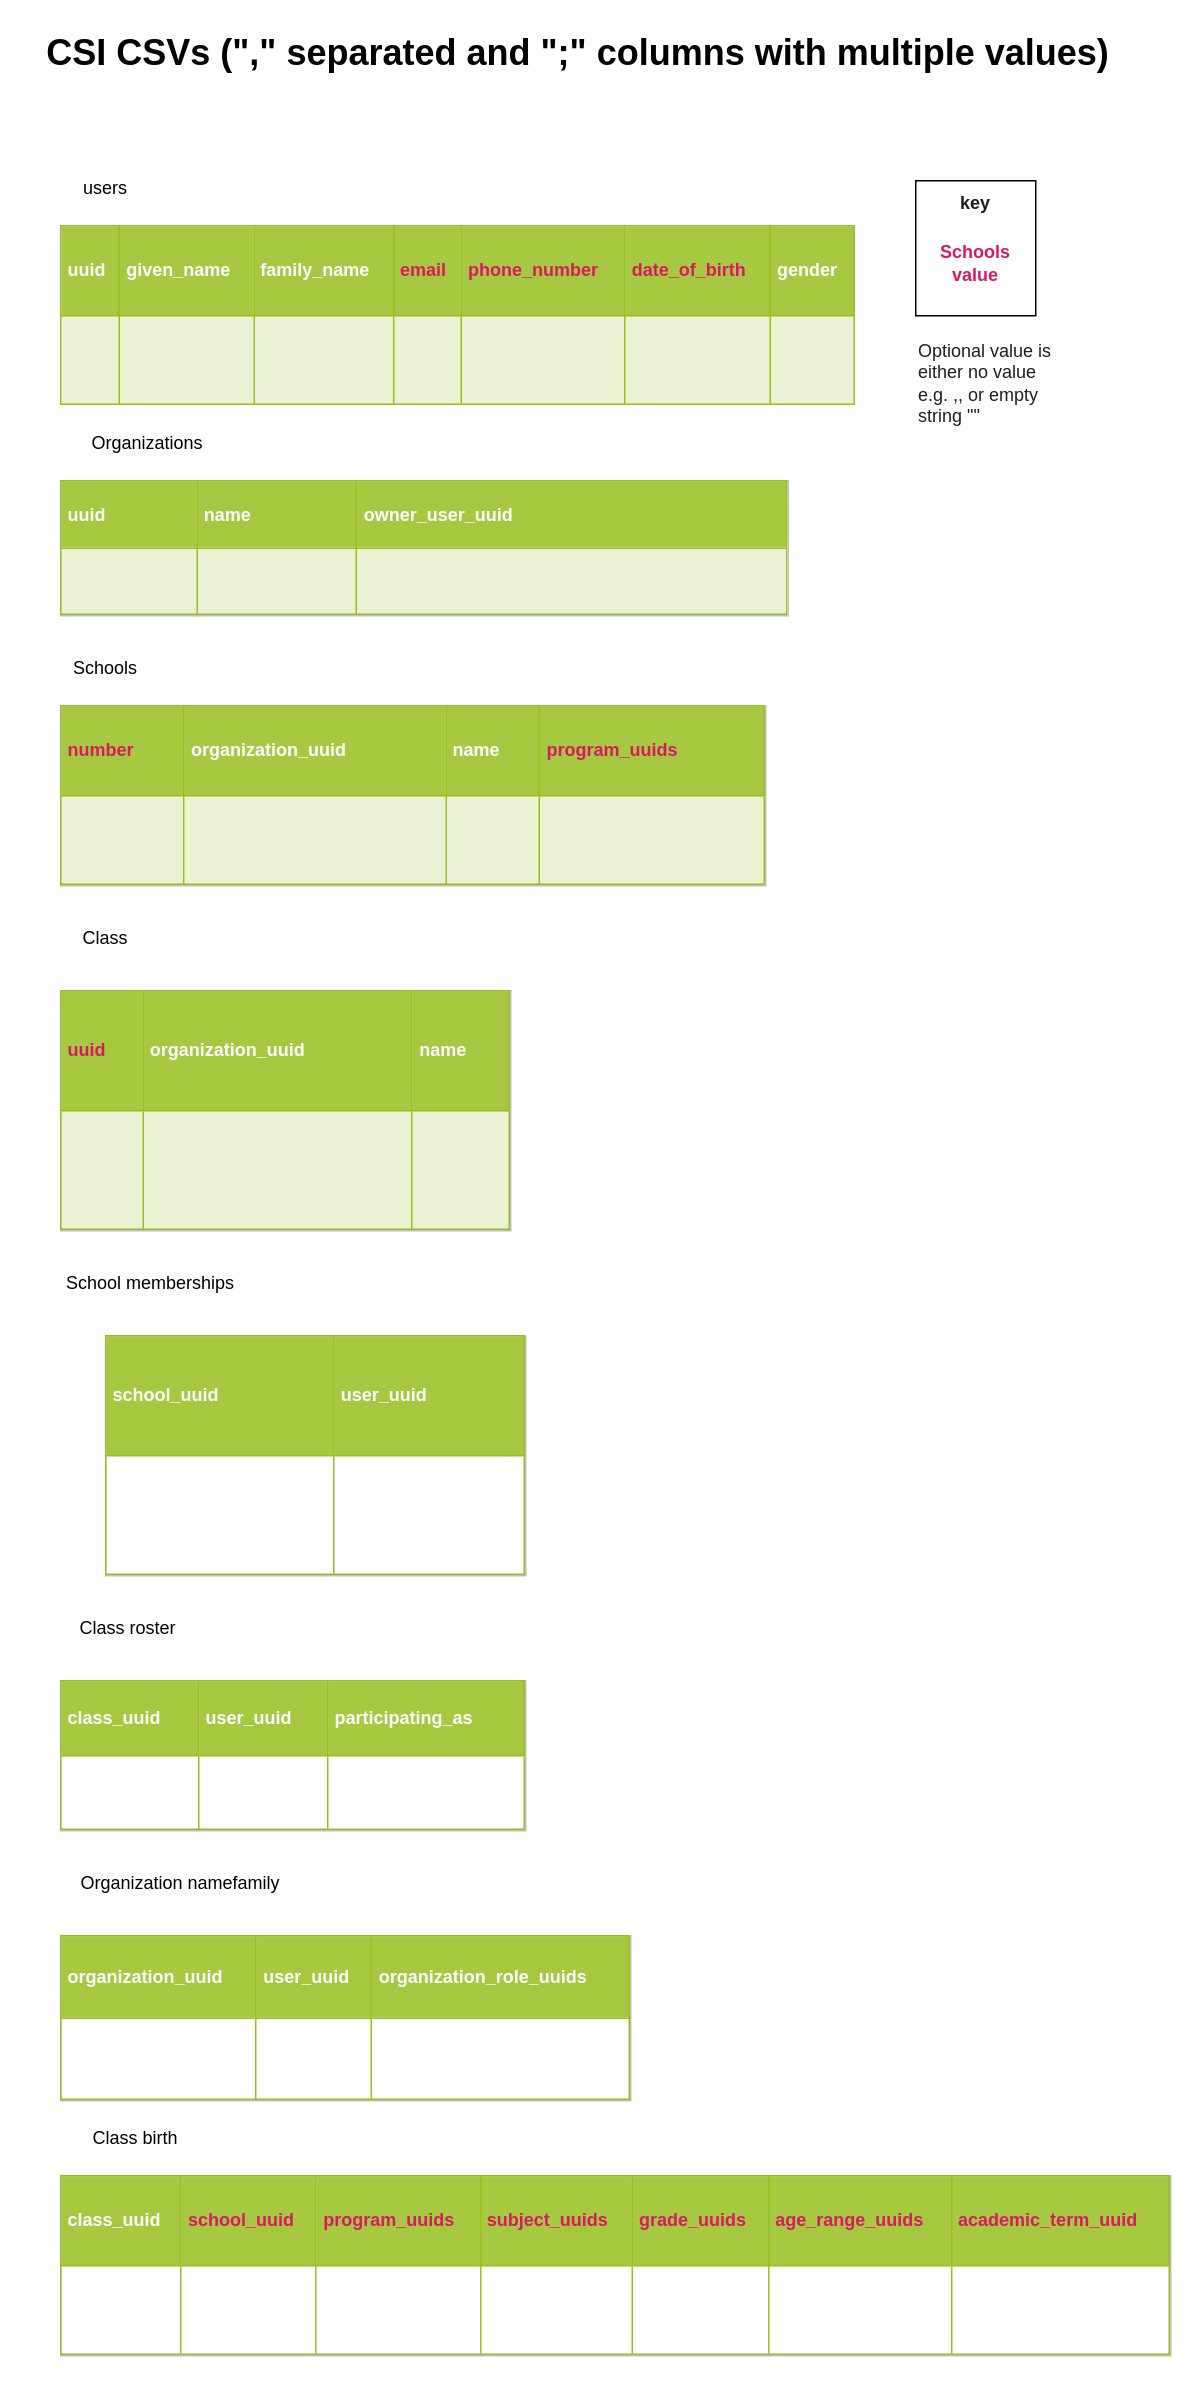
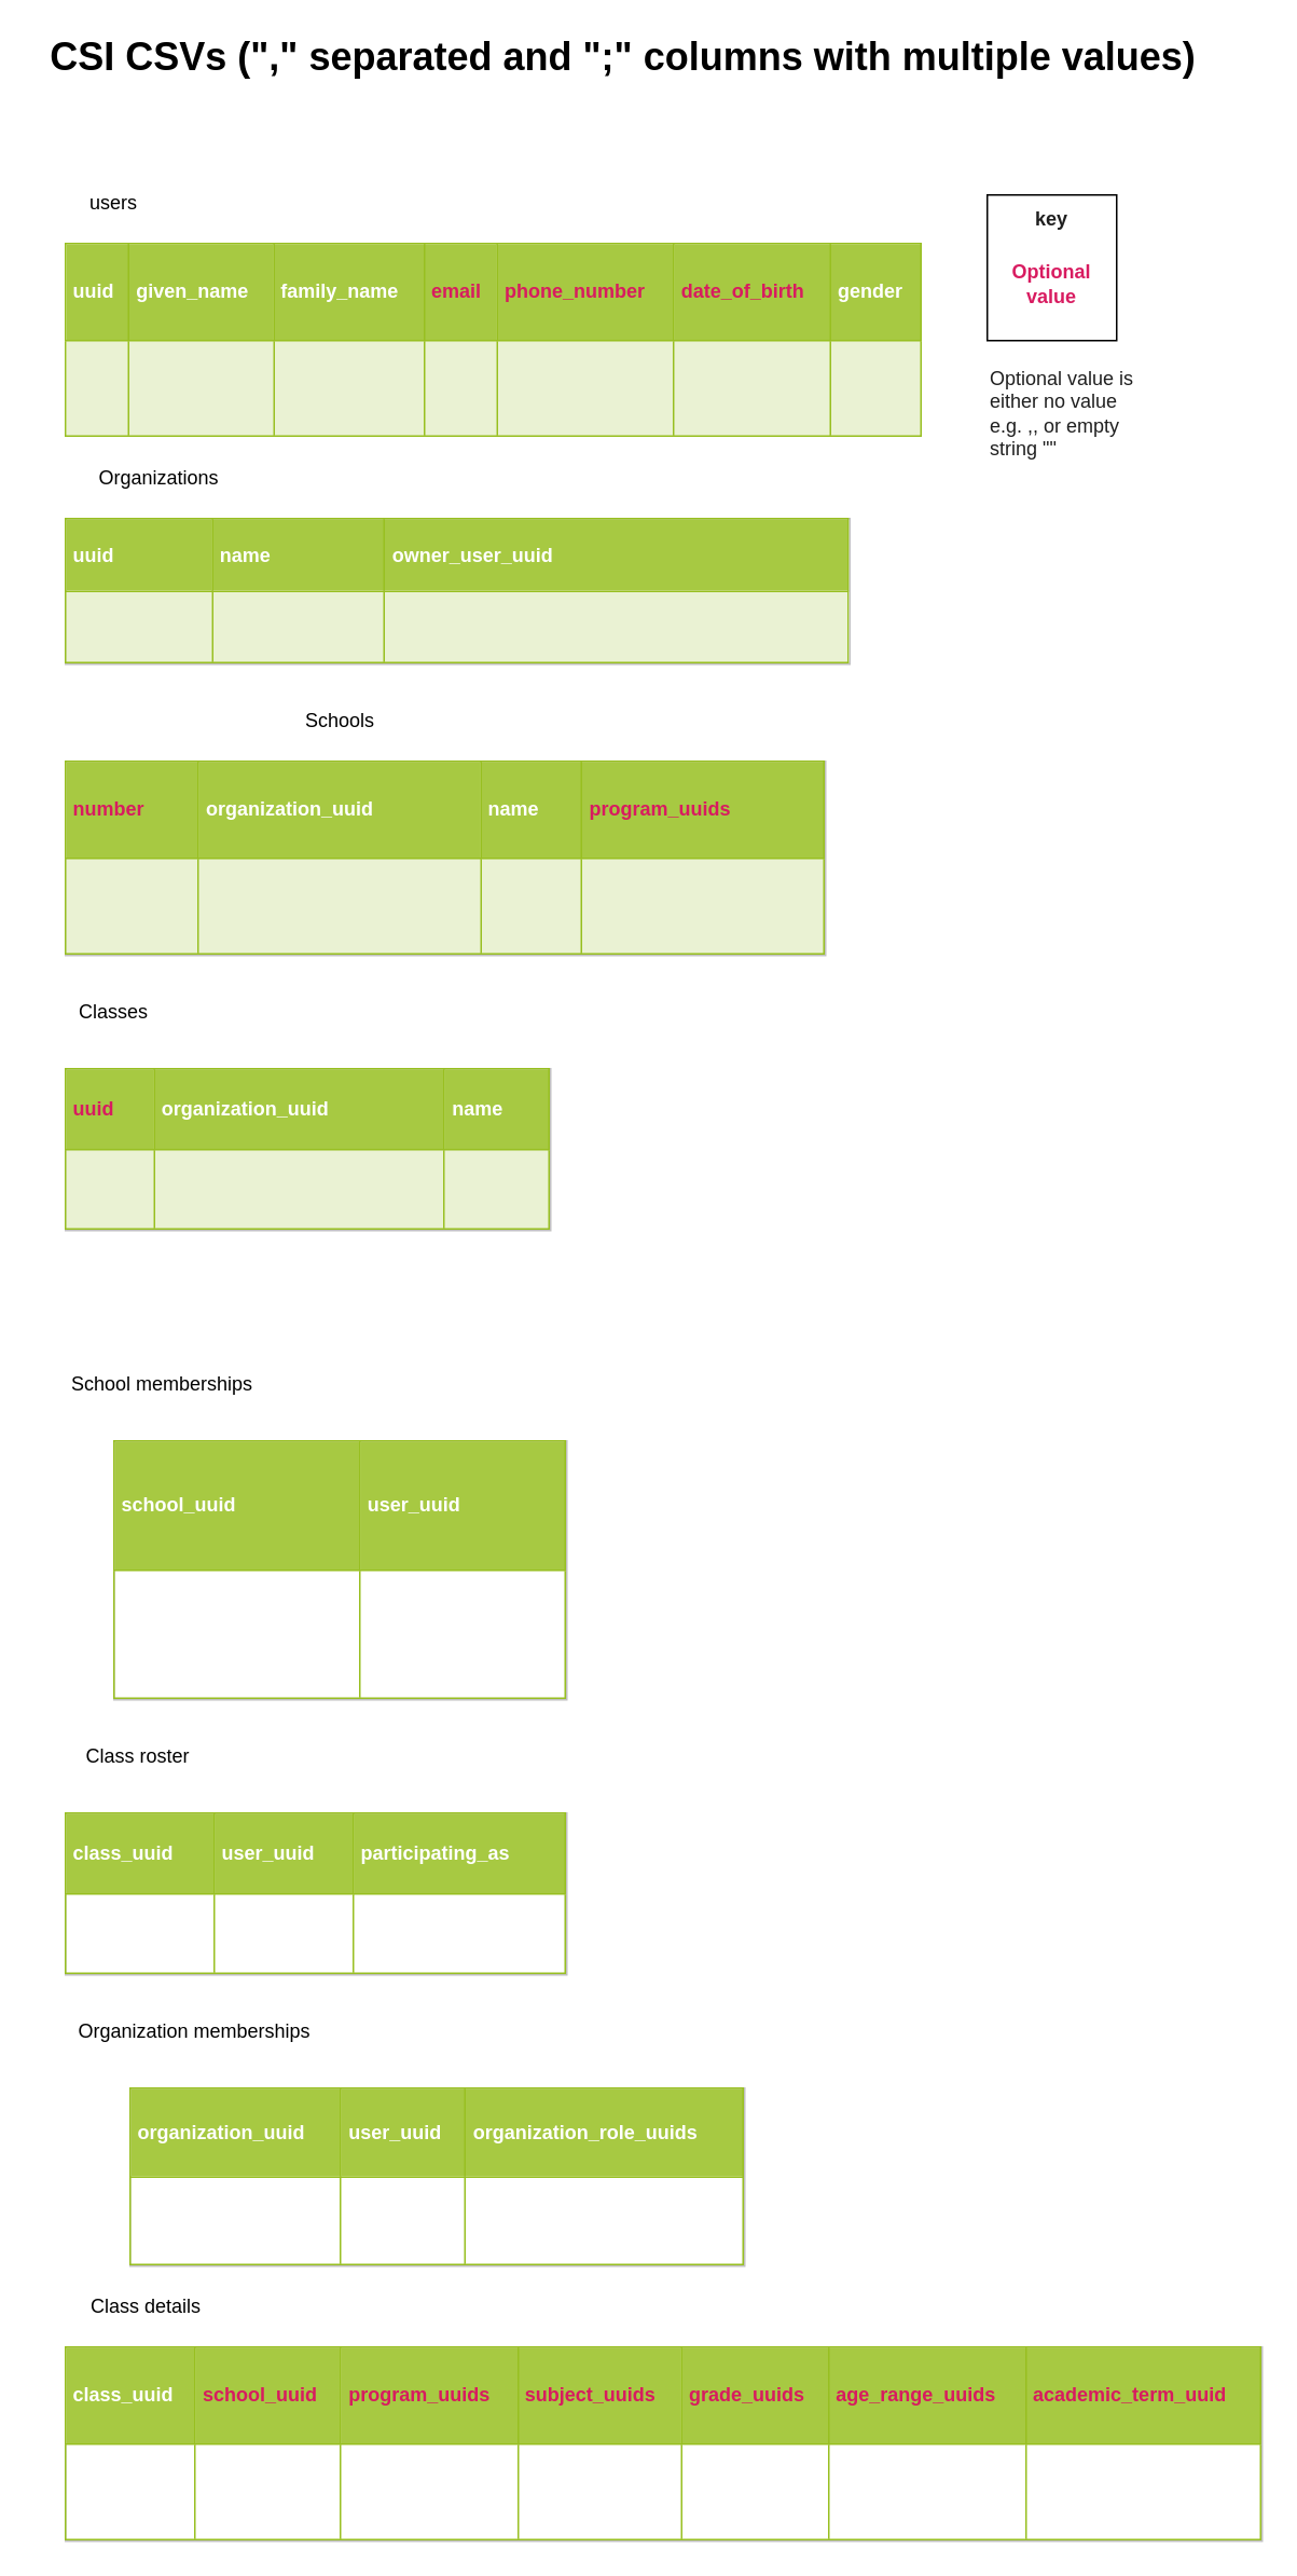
- <mxCell id="21" value="&lt;font color=&quot;#d81b60&quot;&gt;Schools value&lt;/font&gt;" style="text;html=1;strokeColor=none;fillColor=none;align=center;verticalAlign=middle;whiteSpace=wrap;rounded=0;labelBackgroundColor=#FFFFFF;fontColor=#1F1F1F;fontStyle=1" vertex="1" parent="19"><mxGeometry x="10" y="40" width="60" height="30" as="geometry" /></mxCell>
+ <mxCell id="21" value="&lt;font color=&quot;#d81b60&quot;&gt;Optional value&lt;/font&gt;" style="text;html=1;strokeColor=none;fillColor=none;align=center;verticalAlign=middle;whiteSpace=wrap;rounded=0;labelBackgroundColor=#FFFFFF;fontColor=#1F1F1F;fontStyle=1" vertex="1" parent="19"><mxGeometry x="10" y="40" width="60" height="30" as="geometry" /></mxCell>
- <mxCell id="7" value="Schools" style="text;html=1;strokeColor=none;fillColor=none;align=center;verticalAlign=middle;whiteSpace=wrap;rounded=0;" parent="1" vertex="1"><mxGeometry x="40" y="430" width="60" height="30" as="geometry" /></mxCell>
+ <mxCell id="7" value="Schools" style="text;html=1;strokeColor=none;fillColor=none;align=center;verticalAlign=middle;whiteSpace=wrap;rounded=0;" parent="1" vertex="1"><mxGeometry x="180" y="430" width="60" height="30" as="geometry" /></mxCell>
- <mxCell id="9" value="Class" style="text;html=1;strokeColor=none;fillColor=none;align=center;verticalAlign=middle;whiteSpace=wrap;rounded=0;" parent="1" vertex="1"><mxGeometry x="40" y="610" width="60" height="30" as="geometry" /></mxCell>
+ <mxCell id="9" value="Classes" style="text;html=1;strokeColor=none;fillColor=none;align=center;verticalAlign=middle;whiteSpace=wrap;rounded=0;" parent="1" vertex="1"><mxGeometry x="40" y="610" width="60" height="30" as="geometry" /></mxCell>
- <mxCell id="8" value="&lt;table border=&quot;1&quot; width=&quot;100%&quot; height=&quot;100%&quot; cellpadding=&quot;4&quot; style=&quot;width:100%;height:100%;border-collapse:collapse;&quot;&gt;&lt;tbody&gt;&lt;tr style=&quot;background-color:#A7C942;color:#ffffff;border:1px solid #98bf21;&quot;&gt;&lt;th align=&quot;left&quot;&gt;&lt;font color=&quot;#d81b60&quot;&gt;uuid&lt;/font&gt;&lt;/th&gt;&lt;th align=&quot;left&quot;&gt;organization_uuid&lt;/th&gt;&lt;th align=&quot;left&quot;&gt;name&lt;/th&gt;&lt;/tr&gt;&lt;tr style=&quot;background-color:#EAF2D3;border:1px solid #98bf21;&quot;&gt;&lt;td&gt;&lt;br&gt;&lt;/td&gt;&lt;td&gt;&lt;br&gt;&lt;/td&gt;&lt;td&gt;&lt;br&gt;&lt;/td&gt;&lt;/tr&gt;&lt;/tbody&gt;&lt;/table&gt;" style="text;html=1;strokeColor=#c0c0c0;fillColor=default;overflow=fill;rounded=0;" parent="1" vertex="1"><mxGeometry x="40" y="660" width="300" height="160" as="geometry" /></mxCell>
+ <mxCell id="8" value="&lt;table border=&quot;1&quot; width=&quot;100%&quot; height=&quot;100%&quot; cellpadding=&quot;4&quot; style=&quot;width:100%;height:100%;border-collapse:collapse;&quot;&gt;&lt;tbody&gt;&lt;tr style=&quot;background-color:#A7C942;color:#ffffff;border:1px solid #98bf21;&quot;&gt;&lt;th align=&quot;left&quot;&gt;&lt;font color=&quot;#d81b60&quot;&gt;uuid&lt;/font&gt;&lt;/th&gt;&lt;th align=&quot;left&quot;&gt;organization_uuid&lt;/th&gt;&lt;th align=&quot;left&quot;&gt;name&lt;/th&gt;&lt;/tr&gt;&lt;tr style=&quot;background-color:#EAF2D3;border:1px solid #98bf21;&quot;&gt;&lt;td&gt;&lt;br&gt;&lt;/td&gt;&lt;td&gt;&lt;br&gt;&lt;/td&gt;&lt;td&gt;&lt;br&gt;&lt;/td&gt;&lt;/tr&gt;&lt;/tbody&gt;&lt;/table&gt;" style="text;html=1;strokeColor=#c0c0c0;fillColor=default;overflow=fill;rounded=0;" parent="1" vertex="1"><mxGeometry x="40" y="660" width="300" height="100" as="geometry" /></mxCell>
- <mxCell id="15" value="Organization namefamily" style="text;html=1;strokeColor=none;fillColor=none;align=center;verticalAlign=middle;whiteSpace=wrap;rounded=0;" parent="1" vertex="1"><mxGeometry x="40" y="1240" width="160" height="30" as="geometry" /></mxCell>
+ <mxCell id="15" value="Organization memberships" style="text;html=1;strokeColor=none;fillColor=none;align=center;verticalAlign=middle;whiteSpace=wrap;rounded=0;" parent="1" vertex="1"><mxGeometry x="40" y="1240" width="160" height="30" as="geometry" /></mxCell>
- <mxCell id="14" value="&lt;table border=&quot;1&quot; width=&quot;100%&quot; height=&quot;100%&quot; cellpadding=&quot;4&quot; style=&quot;width:100%;height:100%;border-collapse:collapse;&quot;&gt;&lt;tbody&gt;&lt;tr style=&quot;background-color:#A7C942;color:#ffffff;border:1px solid #98bf21;&quot;&gt;&lt;th align=&quot;left&quot;&gt;organization_uuid&lt;/th&gt;&lt;th align=&quot;left&quot;&gt;user_uuid&lt;/th&gt;&lt;th align=&quot;left&quot;&gt;organization_role_uuids&lt;/th&gt;&lt;/tr&gt;&lt;tr style=&quot;border:1px solid #98bf21;&quot;&gt;&lt;td&gt;&lt;br&gt;&lt;/td&gt;&lt;td&gt;&lt;br&gt;&lt;/td&gt;&lt;td&gt;&lt;br&gt;&lt;/td&gt;&lt;/tr&gt;&lt;/tbody&gt;&lt;/table&gt;" style="text;html=1;strokeColor=#c0c0c0;fillColor=#ffffff;overflow=fill;rounded=0;" parent="1" vertex="1"><mxGeometry x="40" y="1290" width="380" height="110" as="geometry" /></mxCell>
+ <mxCell id="14" value="&lt;table border=&quot;1&quot; width=&quot;100%&quot; height=&quot;100%&quot; cellpadding=&quot;4&quot; style=&quot;width:100%;height:100%;border-collapse:collapse;&quot;&gt;&lt;tbody&gt;&lt;tr style=&quot;background-color:#A7C942;color:#ffffff;border:1px solid #98bf21;&quot;&gt;&lt;th align=&quot;left&quot;&gt;organization_uuid&lt;/th&gt;&lt;th align=&quot;left&quot;&gt;user_uuid&lt;/th&gt;&lt;th align=&quot;left&quot;&gt;organization_role_uuids&lt;/th&gt;&lt;/tr&gt;&lt;tr style=&quot;border:1px solid #98bf21;&quot;&gt;&lt;td&gt;&lt;br&gt;&lt;/td&gt;&lt;td&gt;&lt;br&gt;&lt;/td&gt;&lt;td&gt;&lt;br&gt;&lt;/td&gt;&lt;/tr&gt;&lt;/tbody&gt;&lt;/table&gt;" style="text;html=1;strokeColor=#c0c0c0;fillColor=#ffffff;overflow=fill;rounded=0;" parent="1" vertex="1"><mxGeometry x="80" y="1290" width="380" height="110" as="geometry" /></mxCell>
- <mxCell id="17" value="Class birth" style="text;html=1;strokeColor=none;fillColor=none;align=center;verticalAlign=middle;whiteSpace=wrap;rounded=0;" parent="1" vertex="1"><mxGeometry x="40" y="1410" width="100" height="30" as="geometry" /></mxCell>
+ <mxCell id="17" value="Class details" style="text;html=1;strokeColor=none;fillColor=none;align=center;verticalAlign=middle;whiteSpace=wrap;rounded=0;" parent="1" vertex="1"><mxGeometry x="40" y="1410" width="100" height="30" as="geometry" /></mxCell>
